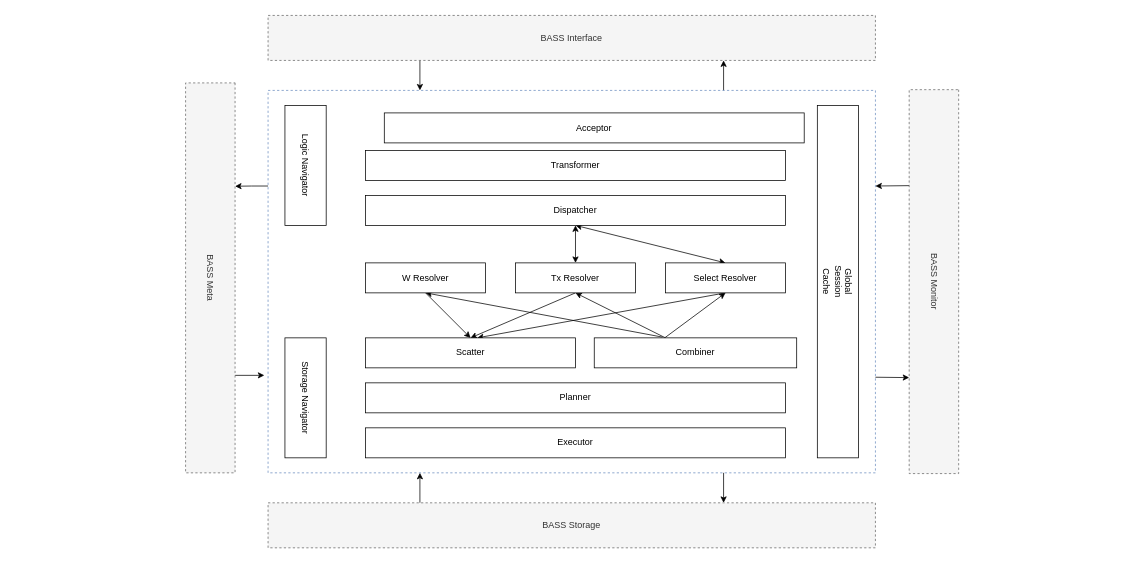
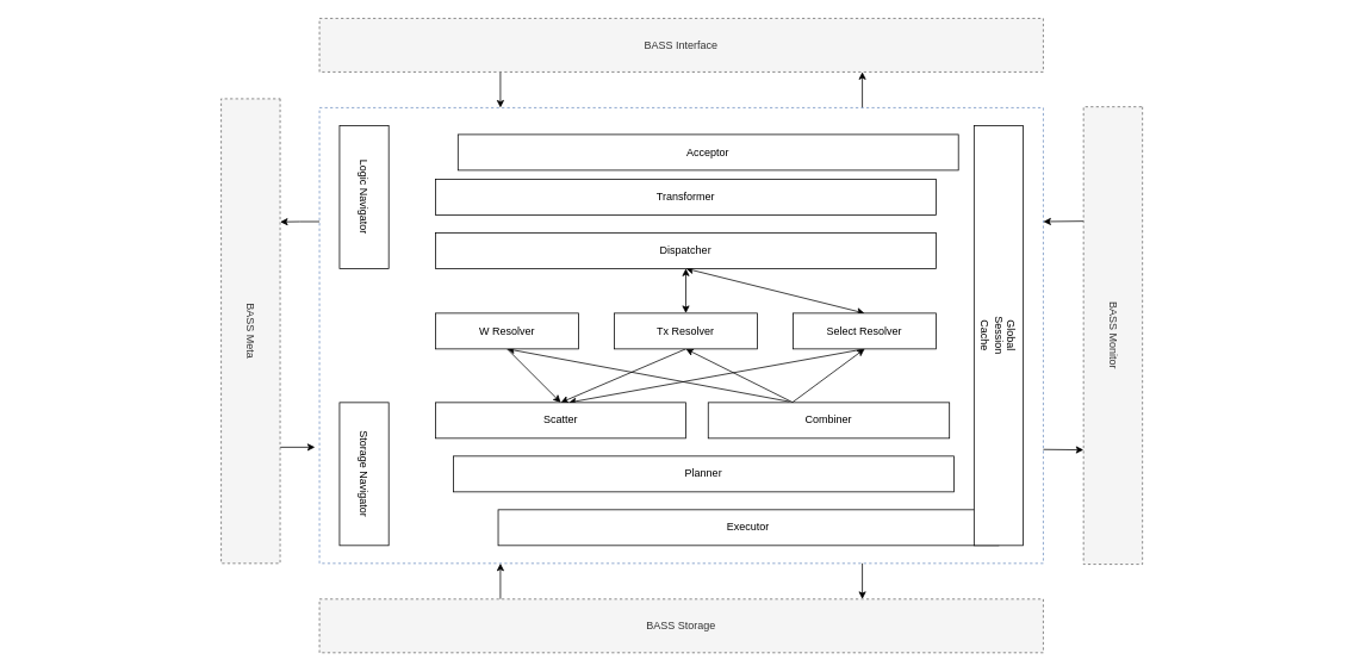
- <mxCell id="24" value="Planner" style="rounded=0;whiteSpace=wrap;html=1;" vertex="1" parent="1"><mxGeometry x="487" y="510" width="560" height="40" as="geometry" /></mxCell>
+ <mxCell id="24" value="Planner" style="rounded=0;whiteSpace=wrap;html=1;" vertex="1" parent="1"><mxGeometry x="507" y="510" width="560" height="40" as="geometry" /></mxCell>
- <mxCell id="25" value="Executor" style="rounded=0;whiteSpace=wrap;html=1;" vertex="1" parent="1"><mxGeometry x="487" y="570" width="560" height="40" as="geometry" /></mxCell>
+ <mxCell id="25" value="Executor" style="rounded=0;whiteSpace=wrap;html=1;" vertex="1" parent="1"><mxGeometry x="557" y="570" width="560" height="40" as="geometry" /></mxCell>
